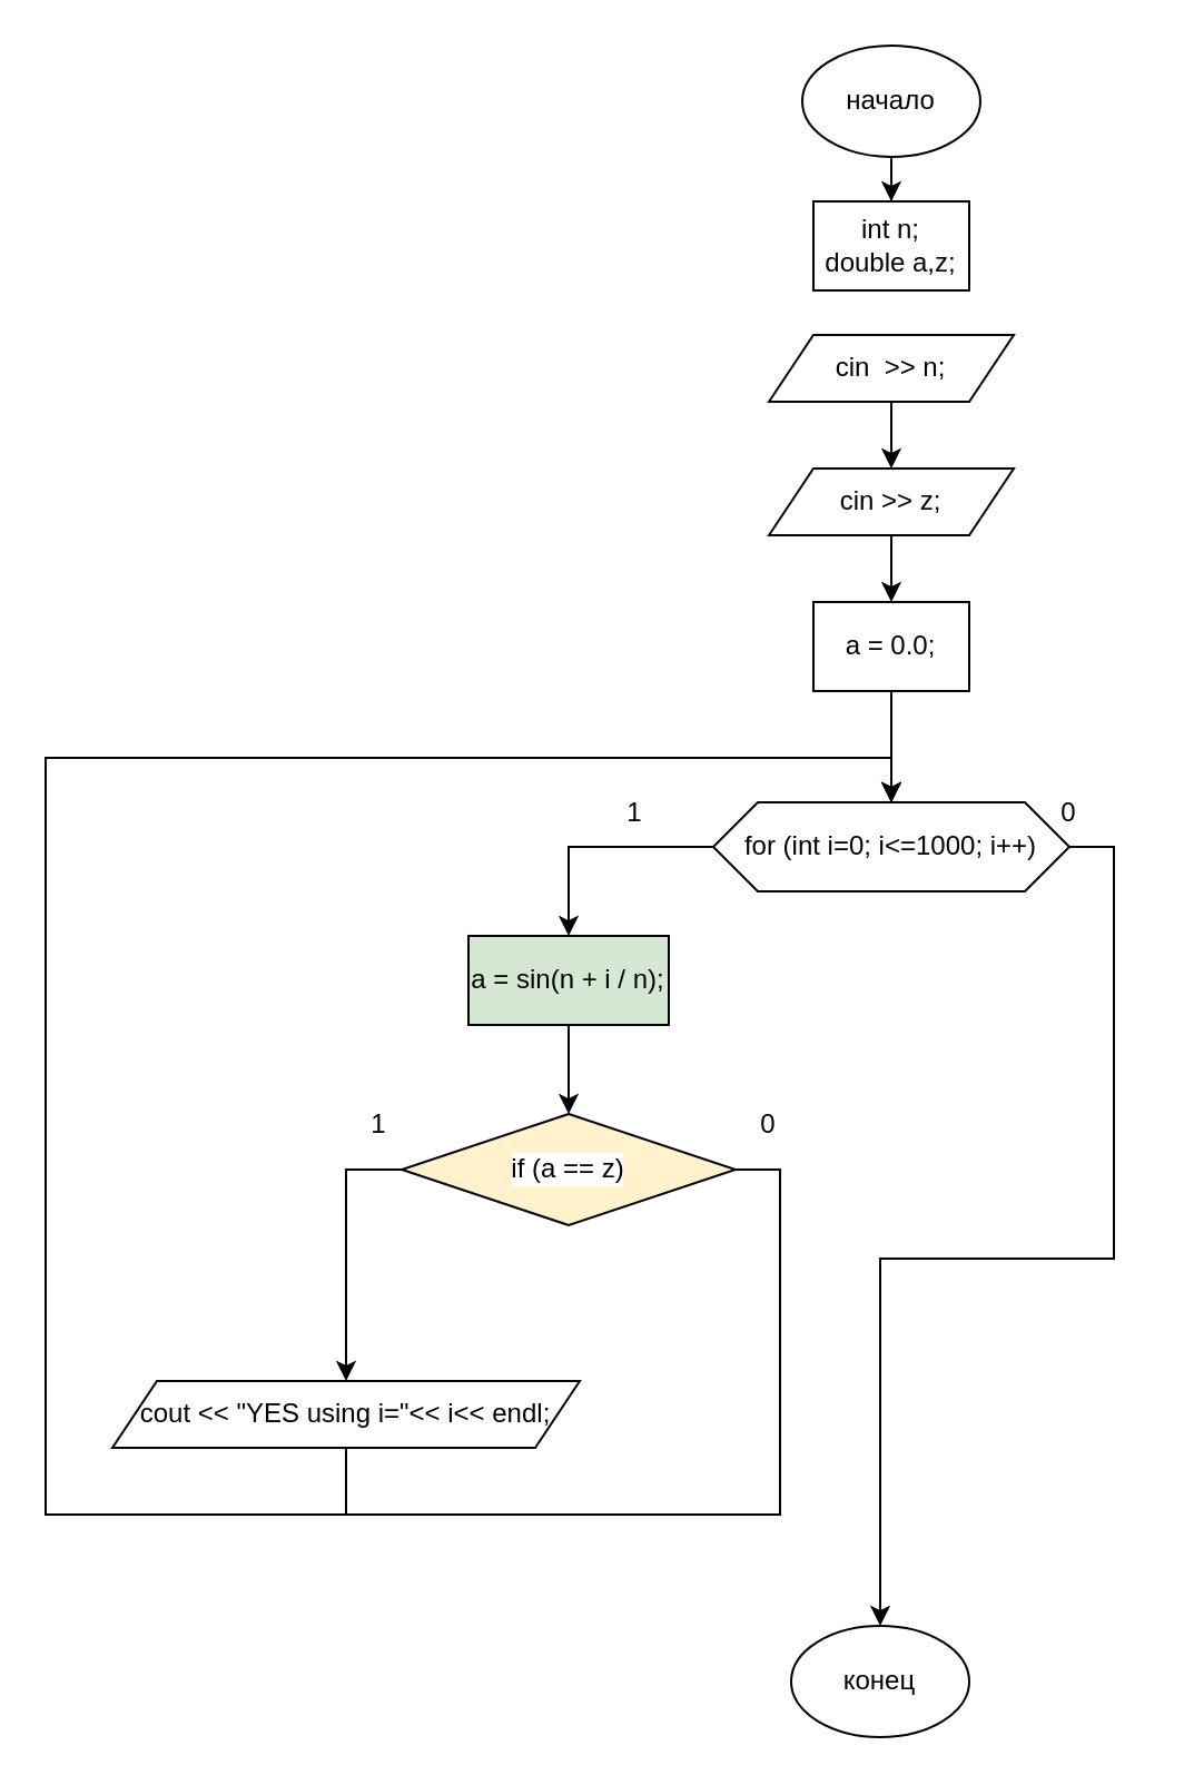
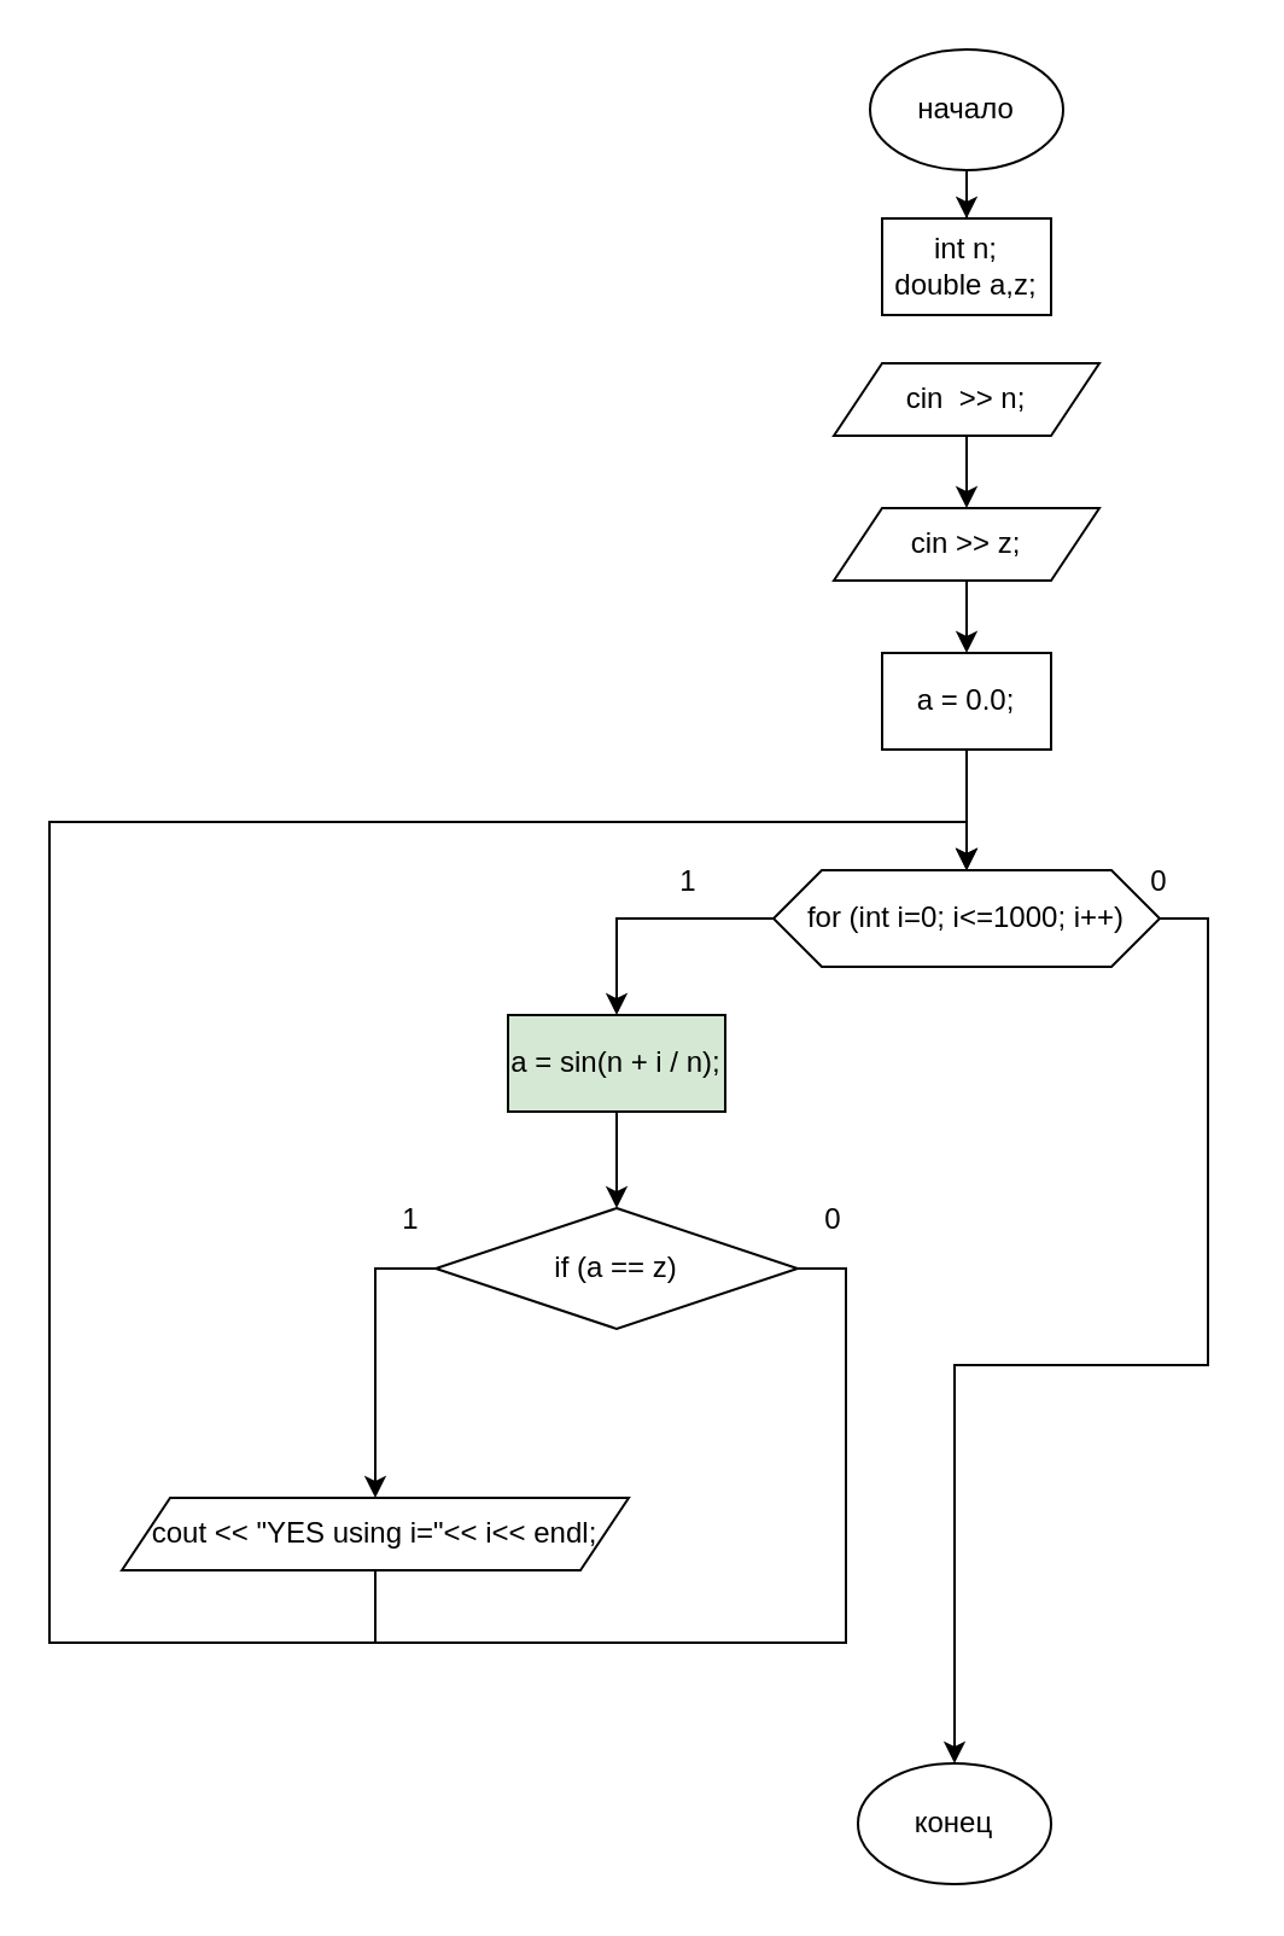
- <mxCell id="17" value="if (a == z)" style="rhombus;whiteSpace=wrap;html=1;labelBackgroundColor=#FFFFFF;fillColor=#fff2cc;" parent="1" vertex="1"><mxGeometry x="180" y="500" width="150" height="50" as="geometry" /></mxCell>
+ <mxCell id="17" value="if (a == z)" style="rhombus;whiteSpace=wrap;html=1;labelBackgroundColor=#FFFFFF;" parent="1" vertex="1"><mxGeometry x="180" y="500" width="150" height="50" as="geometry" /></mxCell>
